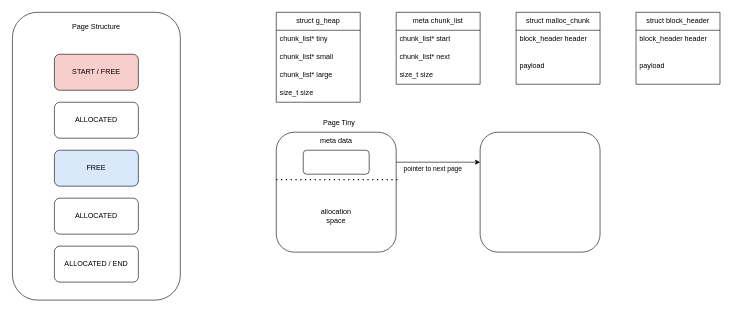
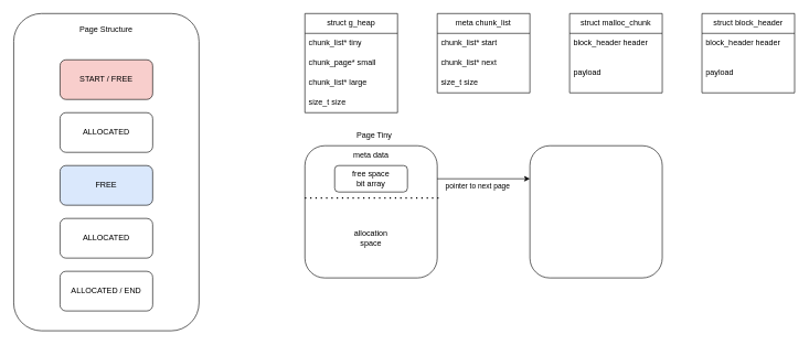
- <mxCell id="11" value="chunk_list* small" style="text;strokeColor=none;fillColor=none;align=left;verticalAlign=middle;spacingLeft=4;spacingRight=4;overflow=hidden;points=[[0,0.5],[1,0.5]];portConstraint=eastwest;rotatable=0;whiteSpace=wrap;html=1;" vertex="1" parent="9"><mxGeometry y="60" width="140" height="30" as="geometry" /></mxCell>
+ <mxCell id="11" value="chunk_page* small" style="text;strokeColor=none;fillColor=none;align=left;verticalAlign=middle;spacingLeft=4;spacingRight=4;overflow=hidden;points=[[0,0.5],[1,0.5]];portConstraint=eastwest;rotatable=0;whiteSpace=wrap;html=1;" vertex="1" parent="9"><mxGeometry y="60" width="140" height="30" as="geometry" /></mxCell>
+ <mxCell id="20" value="free space bit array" style="text;html=1;align=center;verticalAlign=middle;whiteSpace=wrap;rounded=0;" vertex="1" parent="1"><mxGeometry x="530" y="255" width="60" height="30" as="geometry" /></mxCell>
